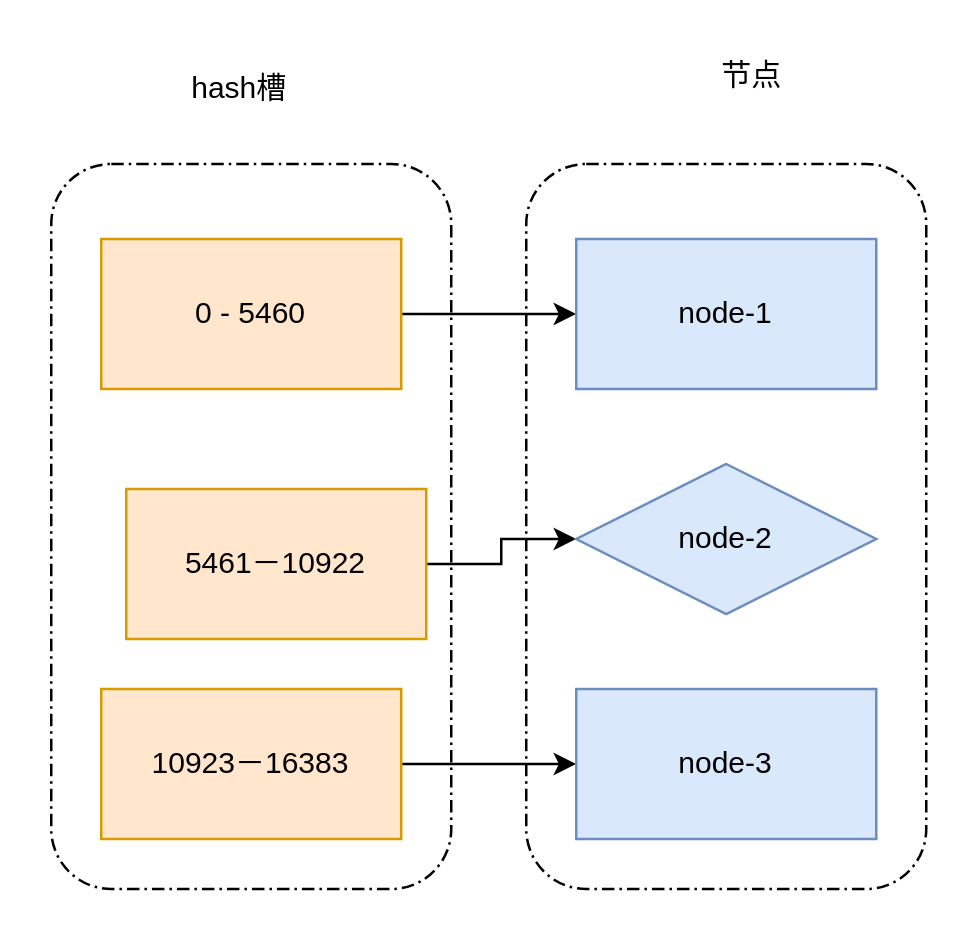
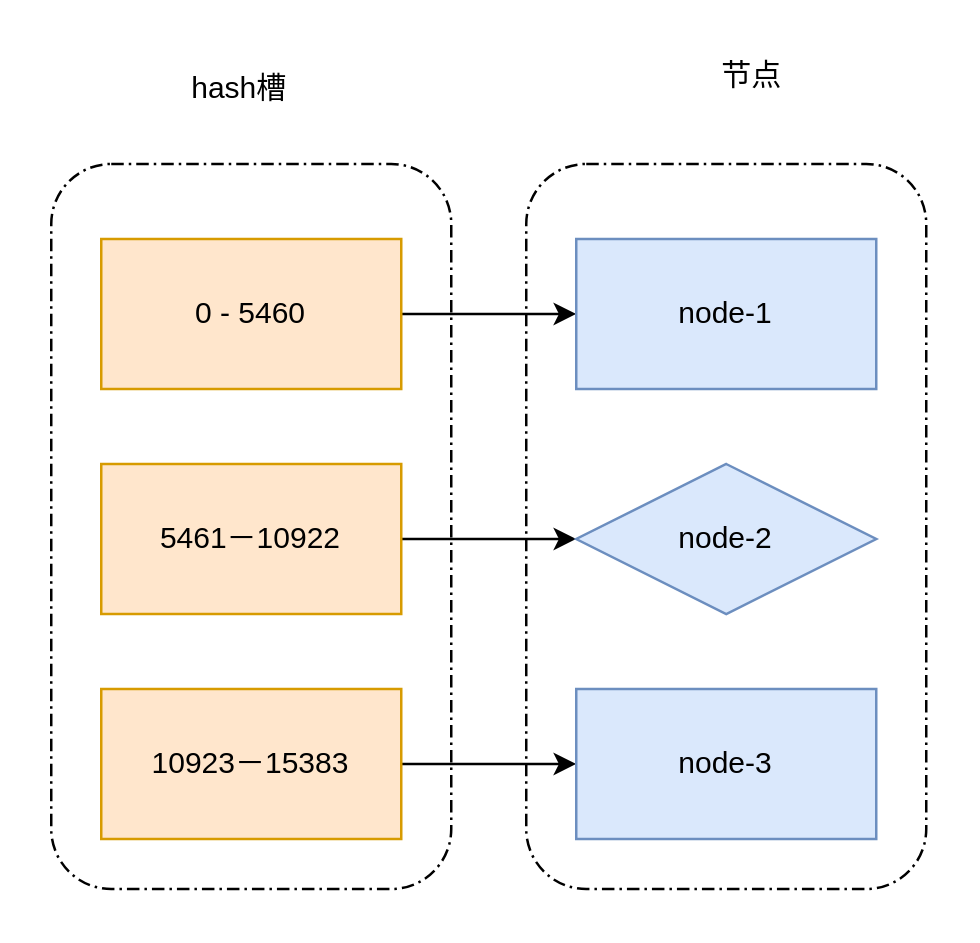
- <mxCell id="8" value="&lt;span&gt;5461－10922&lt;/span&gt;" style="rounded=0;whiteSpace=wrap;html=1;fillColor=#ffe6cc;strokeColor=#d79b00;" vertex="1" parent="1"><mxGeometry x="50" y="195" width="120" height="60" as="geometry" /></mxCell>
+ <mxCell id="8" value="&lt;span&gt;5461－10922&lt;/span&gt;" style="rounded=0;whiteSpace=wrap;html=1;fillColor=#ffe6cc;strokeColor=#d79b00;" vertex="1" parent="1"><mxGeometry x="40" y="185" width="120" height="60" as="geometry" /></mxCell>
- <mxCell id="10" value="&lt;span&gt;10923－16383&lt;/span&gt;" style="rounded=0;whiteSpace=wrap;html=1;fillColor=#ffe6cc;strokeColor=#d79b00;" vertex="1" parent="1"><mxGeometry x="40" y="275" width="120" height="60" as="geometry" /></mxCell>
+ <mxCell id="10" value="&lt;span&gt;10923－15383&lt;/span&gt;" style="rounded=0;whiteSpace=wrap;html=1;fillColor=#ffe6cc;strokeColor=#d79b00;" vertex="1" parent="1"><mxGeometry x="40" y="275" width="120" height="60" as="geometry" /></mxCell>
